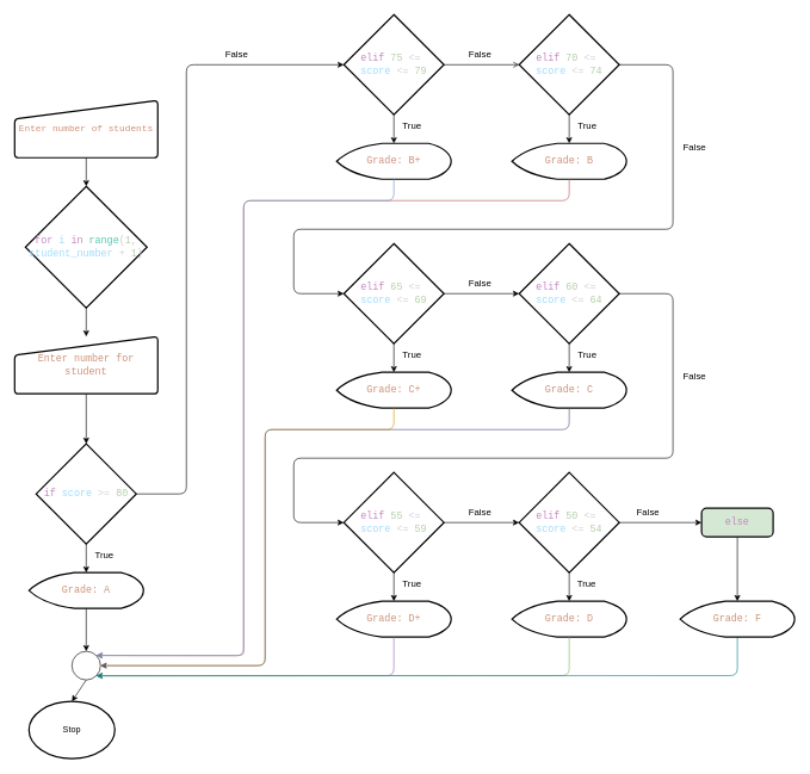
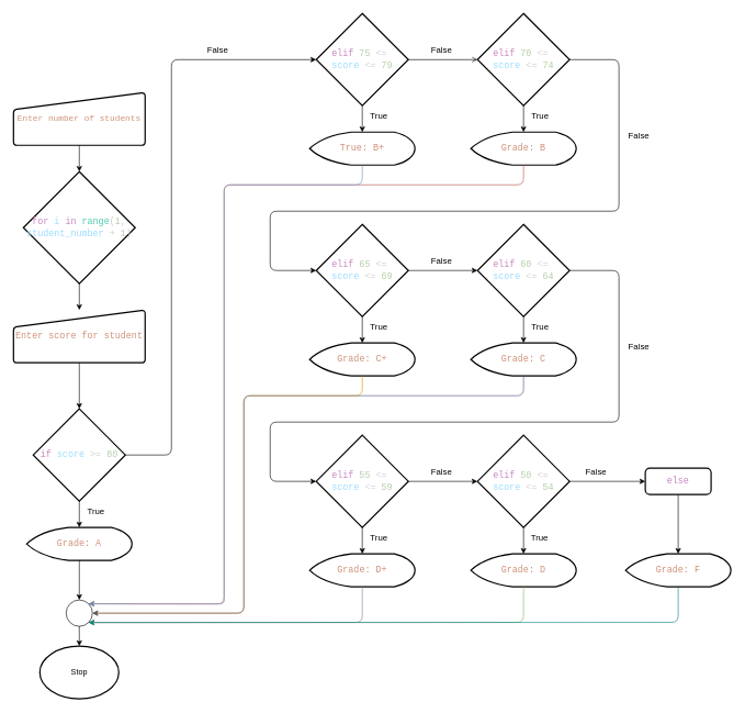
- <mxCell id="16" value="&lt;div style=&quot;color: rgb(204, 204, 204); font-family: Consolas, &amp;quot;Courier New&amp;quot;, monospace; font-size: 14px; line-height: 19px;&quot;&gt;&lt;span style=&quot;color: rgb(206, 145, 120);&quot;&gt;Grade: B+&lt;/span&gt;&lt;/div&gt;" style="strokeWidth=2;html=1;shape=mxgraph.flowchart.display;whiteSpace=wrap;labelBackgroundColor=none;fontSize=13;container=0;" parent="14" vertex="1"><mxGeometry y="180" width="160" height="50" as="geometry" /></mxCell>
+ <mxCell id="16" value="&lt;div style=&quot;color: rgb(204, 204, 204); font-family: Consolas, &amp;quot;Courier New&amp;quot;, monospace; font-size: 14px; line-height: 19px;&quot;&gt;&lt;span style=&quot;color: rgb(206, 145, 120);&quot;&gt;True: B+&lt;/span&gt;&lt;/div&gt;" style="strokeWidth=2;html=1;shape=mxgraph.flowchart.display;whiteSpace=wrap;labelBackgroundColor=none;fontSize=13;container=0;" parent="14" vertex="1"><mxGeometry y="180" width="160" height="50" as="geometry" /></mxCell>
- <mxCell id="5" value="&lt;div style=&quot;color: rgb(204, 204, 204); font-family: Consolas, &amp;quot;Courier New&amp;quot;, monospace; line-height: 19px;&quot;&gt;&lt;div style=&quot;font-size: 14px; line-height: 19px;&quot;&gt;&lt;span style=&quot;color: rgb(206, 145, 120);&quot;&gt;Enter number for student&lt;/span&gt;&lt;/div&gt;&lt;/div&gt;" style="html=1;strokeWidth=2;shape=manualInput;whiteSpace=wrap;rounded=1;size=26;arcSize=11;container=0;" parent="1" vertex="1"><mxGeometry x="20" y="470" width="200" height="80" as="geometry" /></mxCell>
+ <mxCell id="5" value="&lt;div style=&quot;color: rgb(204, 204, 204); font-family: Consolas, &amp;quot;Courier New&amp;quot;, monospace; line-height: 19px;&quot;&gt;&lt;div style=&quot;font-size: 14px; line-height: 19px;&quot;&gt;&lt;span style=&quot;color: rgb(206, 145, 120);&quot;&gt;Enter score for student&lt;/span&gt;&lt;/div&gt;&lt;/div&gt;" style="html=1;strokeWidth=2;shape=manualInput;whiteSpace=wrap;rounded=1;size=26;arcSize=11;container=0;" parent="1" vertex="1"><mxGeometry x="20" y="470" width="200" height="80" as="geometry" /></mxCell>
- <mxCell id="70" value="&lt;div style=&quot;color: rgb(204, 204, 204); font-family: Consolas, &amp;quot;Courier New&amp;quot;, monospace; font-size: 14px; line-height: 19px;&quot;&gt;&lt;span style=&quot;color: rgb(197, 134, 192);&quot;&gt;else&lt;/span&gt;&lt;/div&gt;" style="rounded=1;whiteSpace=wrap;html=1;absoluteArcSize=1;arcSize=14;strokeWidth=2;fillColor=#d5e8d4;" vertex="1" parent="1"><mxGeometry x="980" y="710" width="100" height="40" as="geometry" /></mxCell>
+ <mxCell id="70" value="&lt;div style=&quot;color: rgb(204, 204, 204); font-family: Consolas, &amp;quot;Courier New&amp;quot;, monospace; font-size: 14px; line-height: 19px;&quot;&gt;&lt;span style=&quot;color: rgb(197, 134, 192);&quot;&gt;else&lt;/span&gt;&lt;/div&gt;" style="rounded=1;whiteSpace=wrap;html=1;absoluteArcSize=1;arcSize=14;strokeWidth=2;" vertex="1" parent="1"><mxGeometry x="980" y="710" width="100" height="40" as="geometry" /></mxCell>
- <mxCell id="60" value="Stop" style="strokeWidth=2;html=1;shape=mxgraph.flowchart.start_1;whiteSpace=wrap;container=0;" parent="1" vertex="1"><mxGeometry x="40" y="980" width="120" height="80" as="geometry" /></mxCell>
+ <mxCell id="60" value="Stop" style="strokeWidth=2;html=1;shape=mxgraph.flowchart.start_1;whiteSpace=wrap;container=0;" parent="1" vertex="1"><mxGeometry x="60" y="980" width="120" height="80" as="geometry" /></mxCell>
